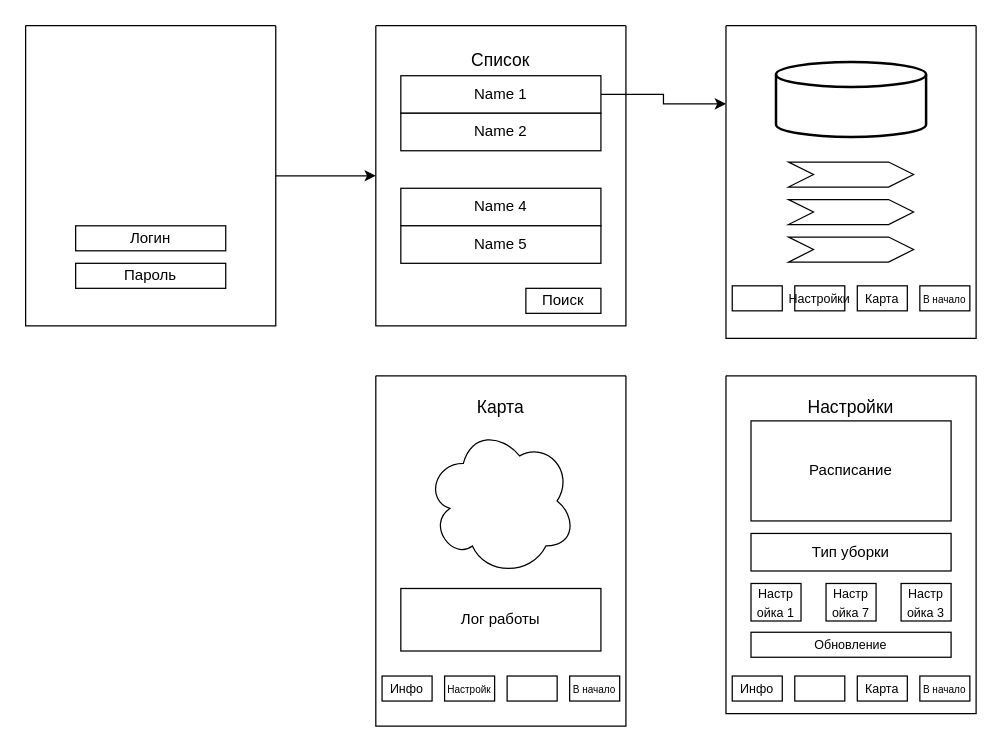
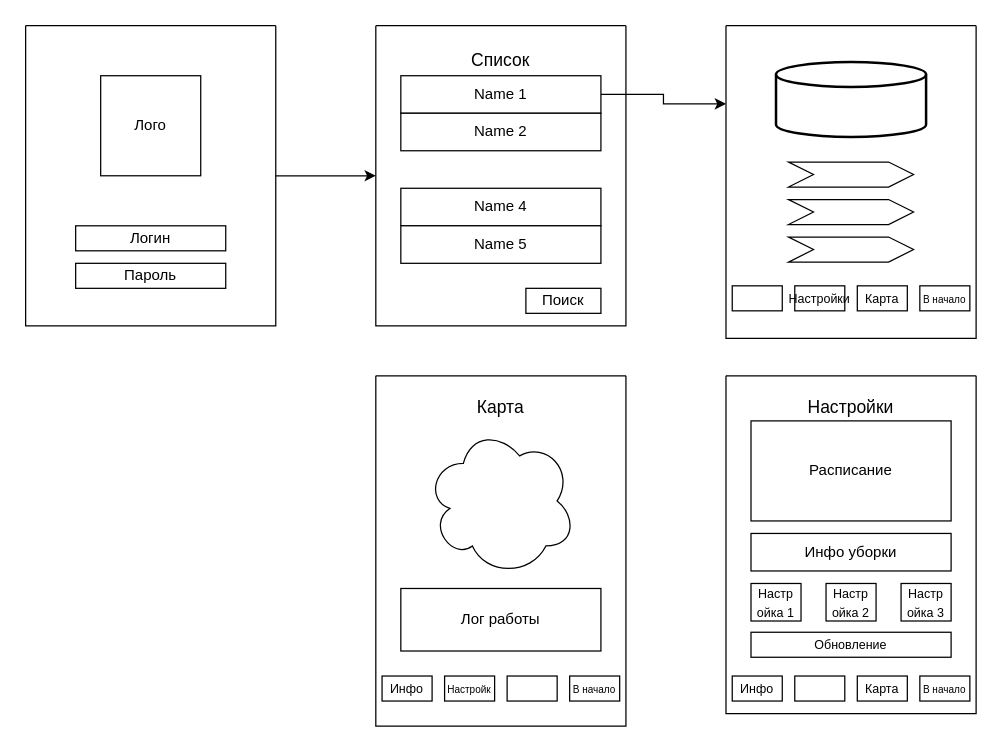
+ <mxCell id="4" value="Лого" style="whiteSpace=wrap;html=1;aspect=fixed;" vertex="1" parent="3"><mxGeometry x="60" y="40" width="80" height="80" as="geometry" /></mxCell>
- <mxCell id="26" value="Тип уборки" style="rounded=0;whiteSpace=wrap;html=1;" vertex="1" parent="23"><mxGeometry x="20" y="126" width="160" height="30" as="geometry" /></mxCell>
+ <mxCell id="26" value="Инфо уборки" style="rounded=0;whiteSpace=wrap;html=1;" vertex="1" parent="23"><mxGeometry x="20" y="126" width="160" height="30" as="geometry" /></mxCell>
- <mxCell id="28" value="&lt;font style=&quot;font-size: 10px;&quot;&gt;Настр&lt;br&gt;ойка 7&lt;/font&gt;" style="rounded=0;whiteSpace=wrap;html=1;align=center;" vertex="1" parent="23"><mxGeometry x="80" y="166" width="40" height="30" as="geometry" /></mxCell>
+ <mxCell id="28" value="&lt;font style=&quot;font-size: 10px;&quot;&gt;Настр&lt;br&gt;ойка 2&lt;/font&gt;" style="rounded=0;whiteSpace=wrap;html=1;align=center;" vertex="1" parent="23"><mxGeometry x="80" y="166" width="40" height="30" as="geometry" /></mxCell>
